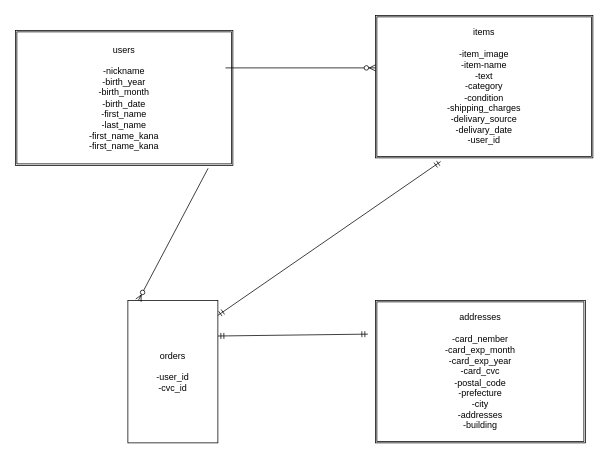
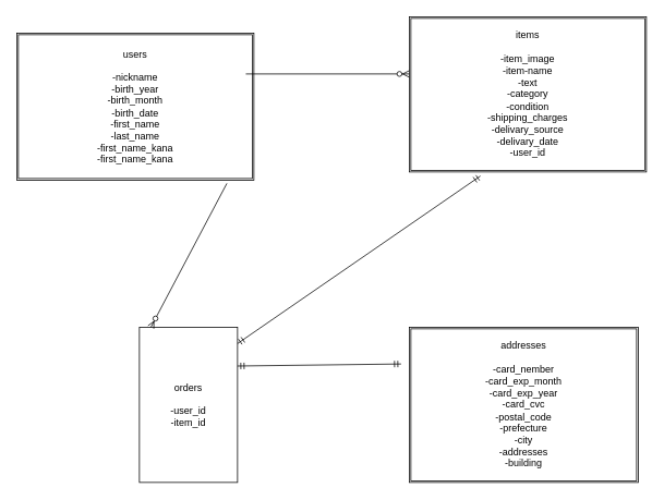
- <mxCell id="4" value="&lt;span&gt;orders&lt;br&gt;&lt;br&gt;&lt;/span&gt;-user_id&lt;br&gt;-cvc_id&lt;span&gt;&lt;br&gt;&lt;/span&gt;" style="rounded=0;whiteSpace=wrap;html=1;" parent="1" vertex="1"><mxGeometry x="170" y="400" width="120" height="190" as="geometry" /></mxCell>
+ <mxCell id="4" value="&lt;span&gt;orders&lt;br&gt;&lt;br&gt;&lt;/span&gt;-user_id&lt;br&gt;-item_id&lt;span&gt;&lt;br&gt;&lt;/span&gt;" style="rounded=0;whiteSpace=wrap;html=1;" parent="1" vertex="1"><mxGeometry x="170" y="400" width="120" height="190" as="geometry" /></mxCell>
